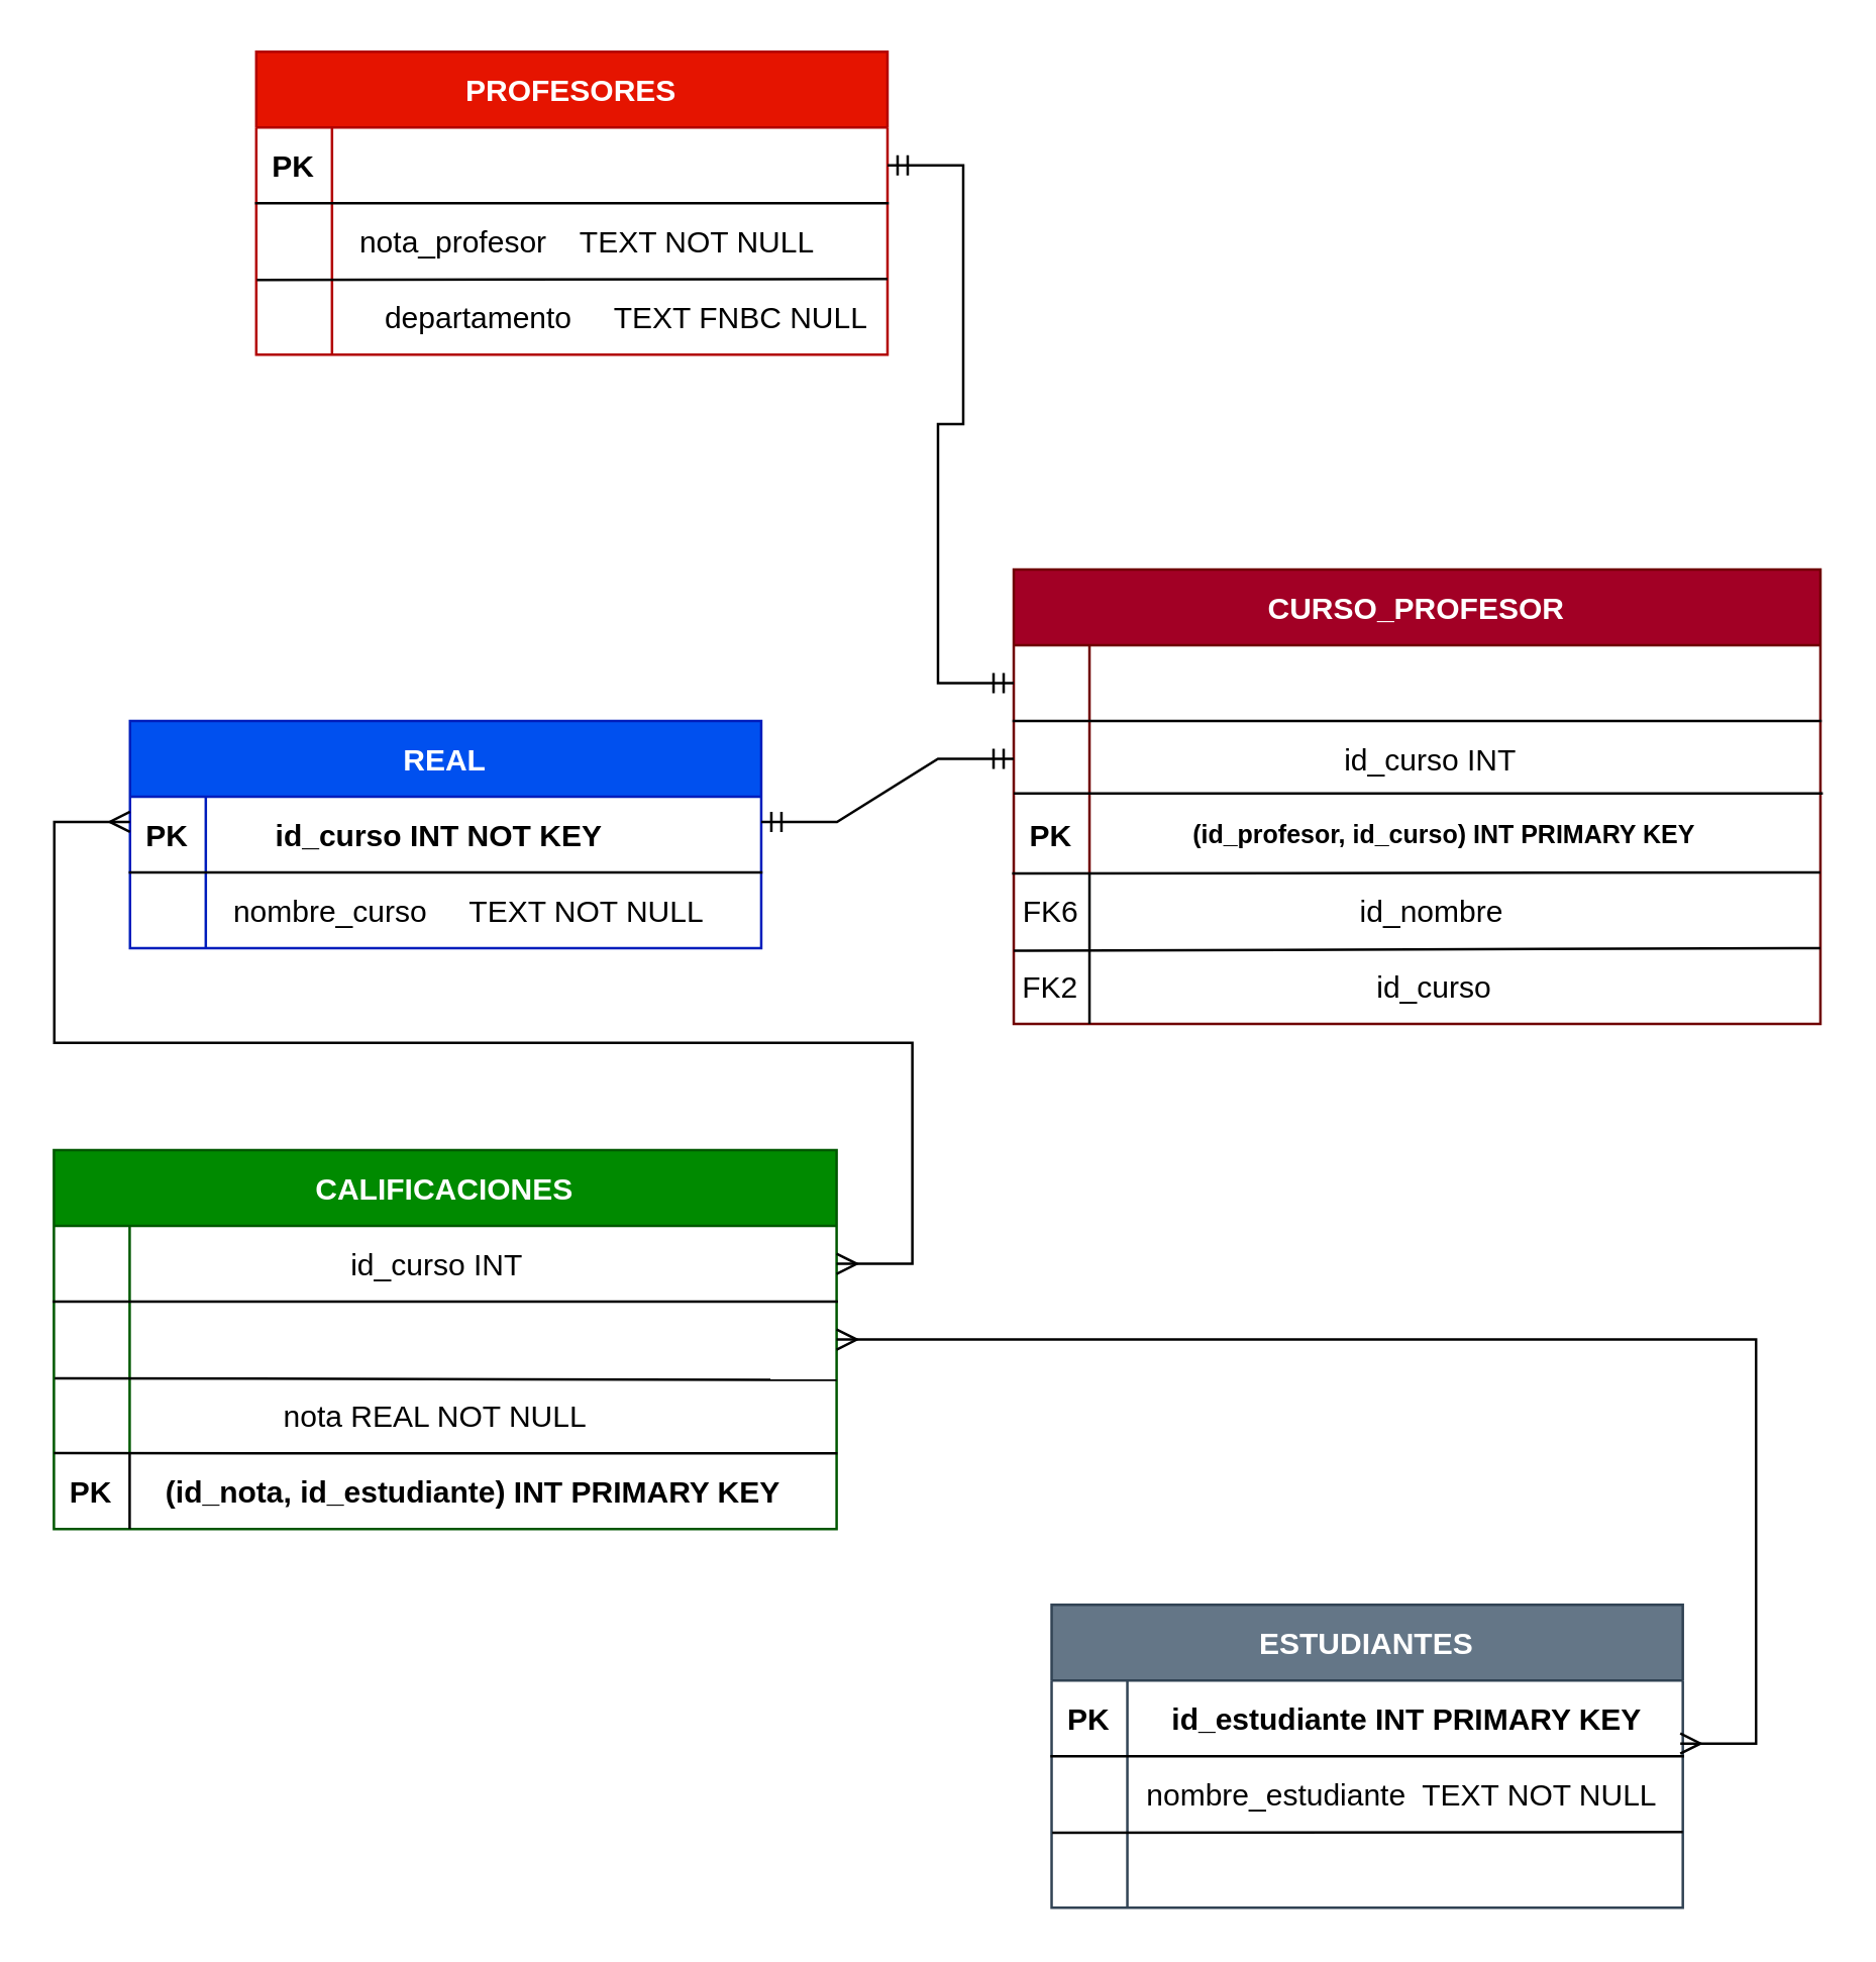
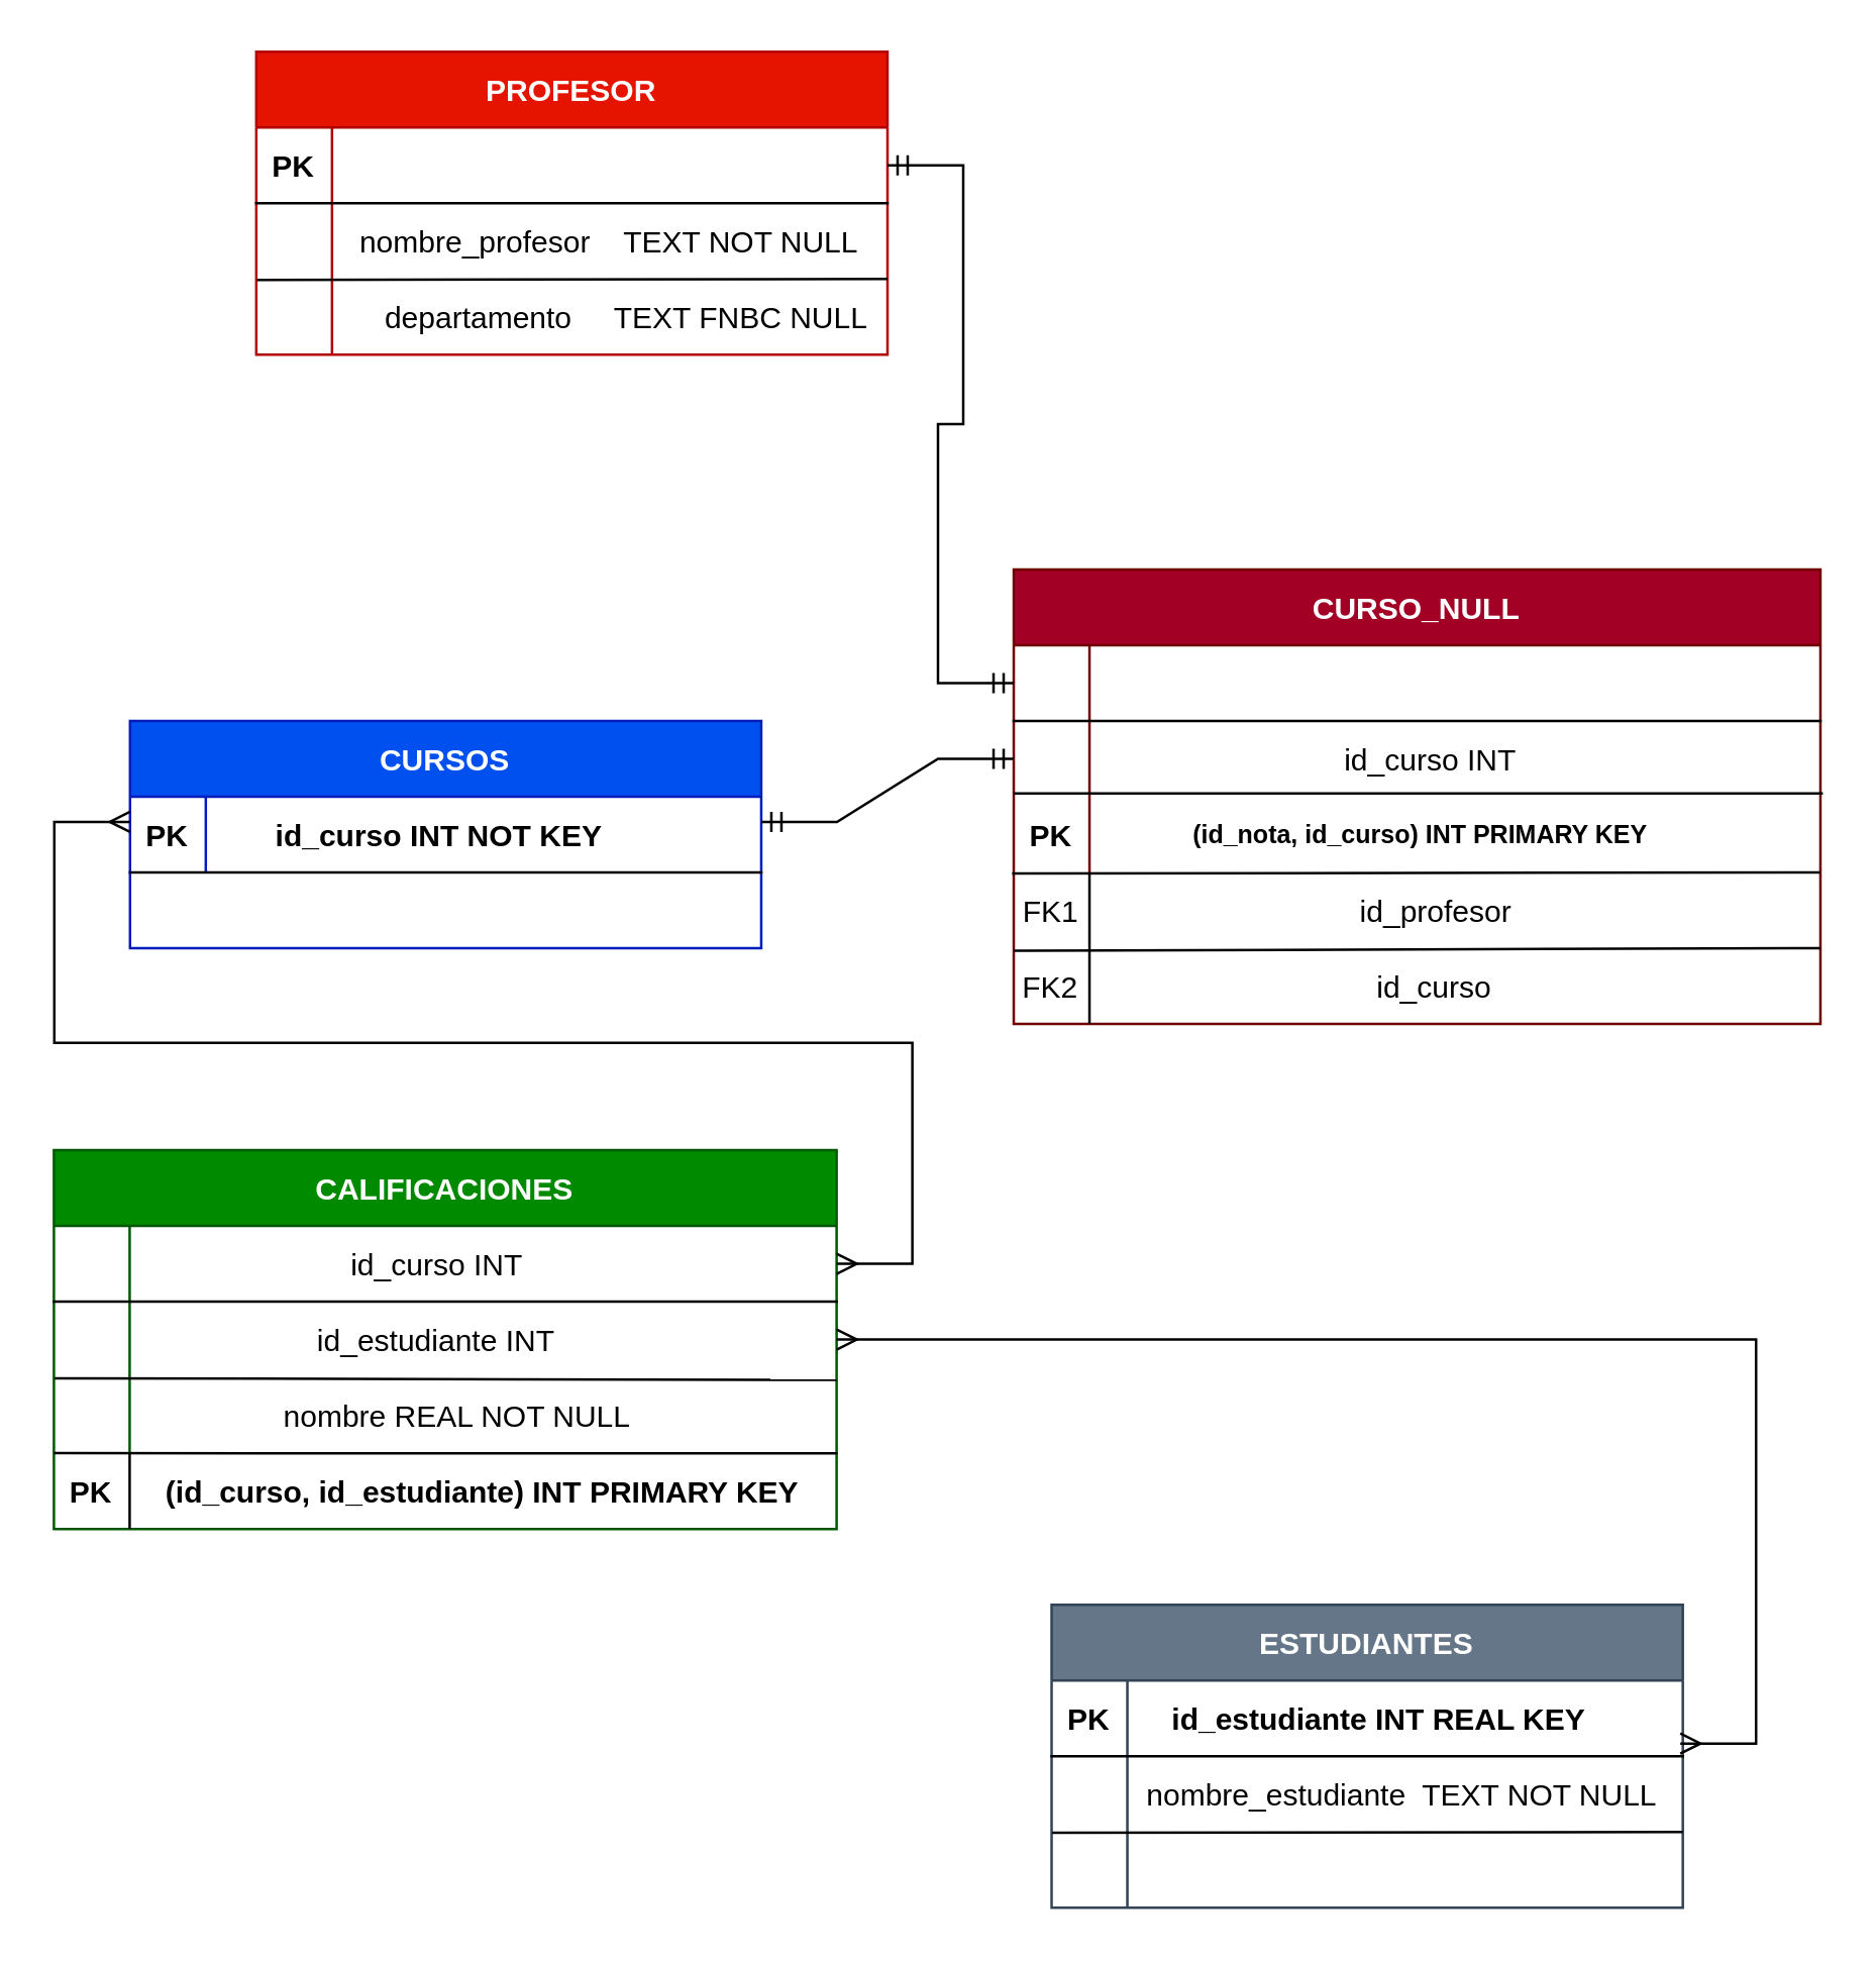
- <mxCell id="42" value="PROFESORES" style="shape=table;startSize=30;container=1;collapsible=1;childLayout=tableLayout;fixedRows=1;rowLines=0;fontStyle=1;align=center;resizeLast=1;fillColor=#e51400;fontColor=#ffffff;strokeColor=#B20000;" vertex="1" parent="1"><mxGeometry x="101" y="20" width="250" height="120" as="geometry" /></mxCell>
+ <mxCell id="42" value="PROFESOR" style="shape=table;startSize=30;container=1;collapsible=1;childLayout=tableLayout;fixedRows=1;rowLines=0;fontStyle=1;align=center;resizeLast=1;fillColor=#e51400;fontColor=#ffffff;strokeColor=#B20000;" vertex="1" parent="1"><mxGeometry x="101" y="20" width="250" height="120" as="geometry" /></mxCell>
- <mxCell id="47" value=" nota_profesor    TEXT NOT NULL" style="shape=partialRectangle;overflow=hidden;connectable=0;fillColor=none;top=0;left=0;bottom=0;right=0;align=left;spacingLeft=6;" vertex="1" parent="45"><mxGeometry x="30" width="220" height="30" as="geometry"><mxRectangle width="220" height="30" as="alternateBounds" /></mxGeometry></mxCell>
+ <mxCell id="47" value=" nombre_profesor    TEXT NOT NULL" style="shape=partialRectangle;overflow=hidden;connectable=0;fillColor=none;top=0;left=0;bottom=0;right=0;align=left;spacingLeft=6;" vertex="1" parent="45"><mxGeometry x="30" width="220" height="30" as="geometry"><mxRectangle width="220" height="30" as="alternateBounds" /></mxGeometry></mxCell>
- <mxCell id="22" value="CURSO_PROFESOR" style="shape=table;startSize=30;container=1;collapsible=1;childLayout=tableLayout;fixedRows=1;rowLines=0;fontStyle=1;align=center;resizeLast=1;fillColor=#a20025;fontColor=#ffffff;strokeColor=#6F0000;" vertex="1" parent="1"><mxGeometry x="401" y="225" width="319.5" height="180" as="geometry" /></mxCell>
+ <mxCell id="22" value="CURSO_NULL" style="shape=table;startSize=30;container=1;collapsible=1;childLayout=tableLayout;fixedRows=1;rowLines=0;fontStyle=1;align=center;resizeLast=1;fillColor=#a20025;fontColor=#ffffff;strokeColor=#6F0000;" vertex="1" parent="1"><mxGeometry x="401" y="225" width="319.5" height="180" as="geometry" /></mxCell>
- <mxCell id="13" value="REAL" style="shape=table;startSize=30;container=1;collapsible=1;childLayout=tableLayout;fixedRows=1;rowLines=0;fontStyle=1;align=center;resizeLast=1;fillColor=#0050ef;strokeColor=#001DBC;fontColor=#ffffff;" vertex="1" parent="1"><mxGeometry x="51" y="285" width="250" height="90" as="geometry" /></mxCell>
+ <mxCell id="13" value="CURSOS" style="shape=table;startSize=30;container=1;collapsible=1;childLayout=tableLayout;fixedRows=1;rowLines=0;fontStyle=1;align=center;resizeLast=1;fillColor=#0050ef;strokeColor=#001DBC;fontColor=#ffffff;" vertex="1" parent="1"><mxGeometry x="51" y="285" width="250" height="90" as="geometry" /></mxCell>
- <mxCell id="36" value="            (id_profesor, id_curso) INT PRIMARY KEY" style="shape=partialRectangle;overflow=hidden;connectable=0;fillColor=none;top=0;left=0;bottom=0;right=0;align=left;spacingLeft=6;fontStyle=1;fontSize=10;" vertex="1" parent="1"><mxGeometry x="431" y="315" width="290" height="30" as="geometry"><mxRectangle width="220" height="30" as="alternateBounds" /></mxGeometry></mxCell>
+ <mxCell id="36" value="            (id_nota, id_curso) INT PRIMARY KEY" style="shape=partialRectangle;overflow=hidden;connectable=0;fillColor=none;top=0;left=0;bottom=0;right=0;align=left;spacingLeft=6;fontStyle=1;fontSize=10;" vertex="1" parent="1"><mxGeometry x="431" y="315" width="290" height="30" as="geometry"><mxRectangle width="220" height="30" as="alternateBounds" /></mxGeometry></mxCell>
- <mxCell id="19" value=" nombre_curso     TEXT NOT NULL" style="shape=partialRectangle;overflow=hidden;connectable=0;fillColor=none;top=0;left=0;bottom=0;right=0;align=left;spacingLeft=6;" vertex="1" parent="17"><mxGeometry x="30" width="220" height="30" as="geometry"><mxRectangle width="220" height="30" as="alternateBounds" /></mxGeometry></mxCell>
- <mxCell id="38" value="FK6" style="shape=partialRectangle;overflow=hidden;connectable=0;fillColor=none;top=0;left=0;bottom=0;right=0;" vertex="1" parent="1"><mxGeometry x="401" y="345" width="30" height="30" as="geometry"><mxRectangle width="30" height="30" as="alternateBounds" /></mxGeometry></mxCell>
+ <mxCell id="38" value="FK1" style="shape=partialRectangle;overflow=hidden;connectable=0;fillColor=none;top=0;left=0;bottom=0;right=0;" vertex="1" parent="1"><mxGeometry x="401" y="345" width="30" height="30" as="geometry"><mxRectangle width="30" height="30" as="alternateBounds" /></mxGeometry></mxCell>
- <mxCell id="39" value="                              id_nombre" style="shape=partialRectangle;overflow=hidden;connectable=0;fillColor=none;top=0;left=0;bottom=0;right=0;align=left;spacingLeft=6;" vertex="1" parent="1"><mxGeometry x="430.5" y="345" width="290" height="30" as="geometry"><mxRectangle width="220" height="30" as="alternateBounds" /></mxGeometry></mxCell>
+ <mxCell id="39" value="                              id_profesor" style="shape=partialRectangle;overflow=hidden;connectable=0;fillColor=none;top=0;left=0;bottom=0;right=0;align=left;spacingLeft=6;" vertex="1" parent="1"><mxGeometry x="430.5" y="345" width="290" height="30" as="geometry"><mxRectangle width="220" height="30" as="alternateBounds" /></mxGeometry></mxCell>
+ <mxCell id="8" value="                    id_estudiante INT" style="shape=partialRectangle;overflow=hidden;connectable=0;fillColor=none;top=0;left=0;bottom=0;right=0;align=left;spacingLeft=6;" vertex="1" parent="6"><mxGeometry x="30" width="280" height="30" as="geometry"><mxRectangle width="280" height="30" as="alternateBounds" /></mxGeometry></mxCell>
- <mxCell id="11" value="                nota REAL NOT NULL" style="shape=partialRectangle;overflow=hidden;connectable=0;fillColor=none;top=0;left=0;bottom=0;right=0;align=left;spacingLeft=6;" vertex="1" parent="9"><mxGeometry x="30" width="280" height="30" as="geometry"><mxRectangle width="280" height="30" as="alternateBounds" /></mxGeometry></mxCell>
+ <mxCell id="11" value="                nombre REAL NOT NULL" style="shape=partialRectangle;overflow=hidden;connectable=0;fillColor=none;top=0;left=0;bottom=0;right=0;align=left;spacingLeft=6;" vertex="1" parent="9"><mxGeometry x="30" width="280" height="30" as="geometry"><mxRectangle width="280" height="30" as="alternateBounds" /></mxGeometry></mxCell>
- <mxCell id="69" value="  (id_nota, id_estudiante) INT PRIMARY KEY" style="shape=partialRectangle;overflow=hidden;connectable=0;fillColor=none;top=0;left=0;bottom=0;right=0;align=left;spacingLeft=6;fontStyle=1;" vertex="1" parent="1"><mxGeometry x="50.85" y="575" width="280" height="30" as="geometry"><mxRectangle width="280" height="30" as="alternateBounds" /></mxGeometry></mxCell>
+ <mxCell id="69" value="  (id_curso, id_estudiante) INT PRIMARY KEY" style="shape=partialRectangle;overflow=hidden;connectable=0;fillColor=none;top=0;left=0;bottom=0;right=0;align=left;spacingLeft=6;fontStyle=1;" vertex="1" parent="1"><mxGeometry x="50.85" y="575" width="280" height="30" as="geometry"><mxRectangle width="280" height="30" as="alternateBounds" /></mxGeometry></mxCell>
- <mxCell id="56" value="   id_estudiante INT PRIMARY KEY" style="shape=partialRectangle;overflow=hidden;connectable=0;fillColor=none;top=0;left=0;bottom=0;right=0;align=left;spacingLeft=6;fontStyle=1;" vertex="1" parent="54"><mxGeometry x="30" width="220" height="30" as="geometry"><mxRectangle width="220" height="30" as="alternateBounds" /></mxGeometry></mxCell>
+ <mxCell id="56" value="   id_estudiante INT REAL KEY" style="shape=partialRectangle;overflow=hidden;connectable=0;fillColor=none;top=0;left=0;bottom=0;right=0;align=left;spacingLeft=6;fontStyle=1;" vertex="1" parent="54"><mxGeometry x="30" width="220" height="30" as="geometry"><mxRectangle width="220" height="30" as="alternateBounds" /></mxGeometry></mxCell>
